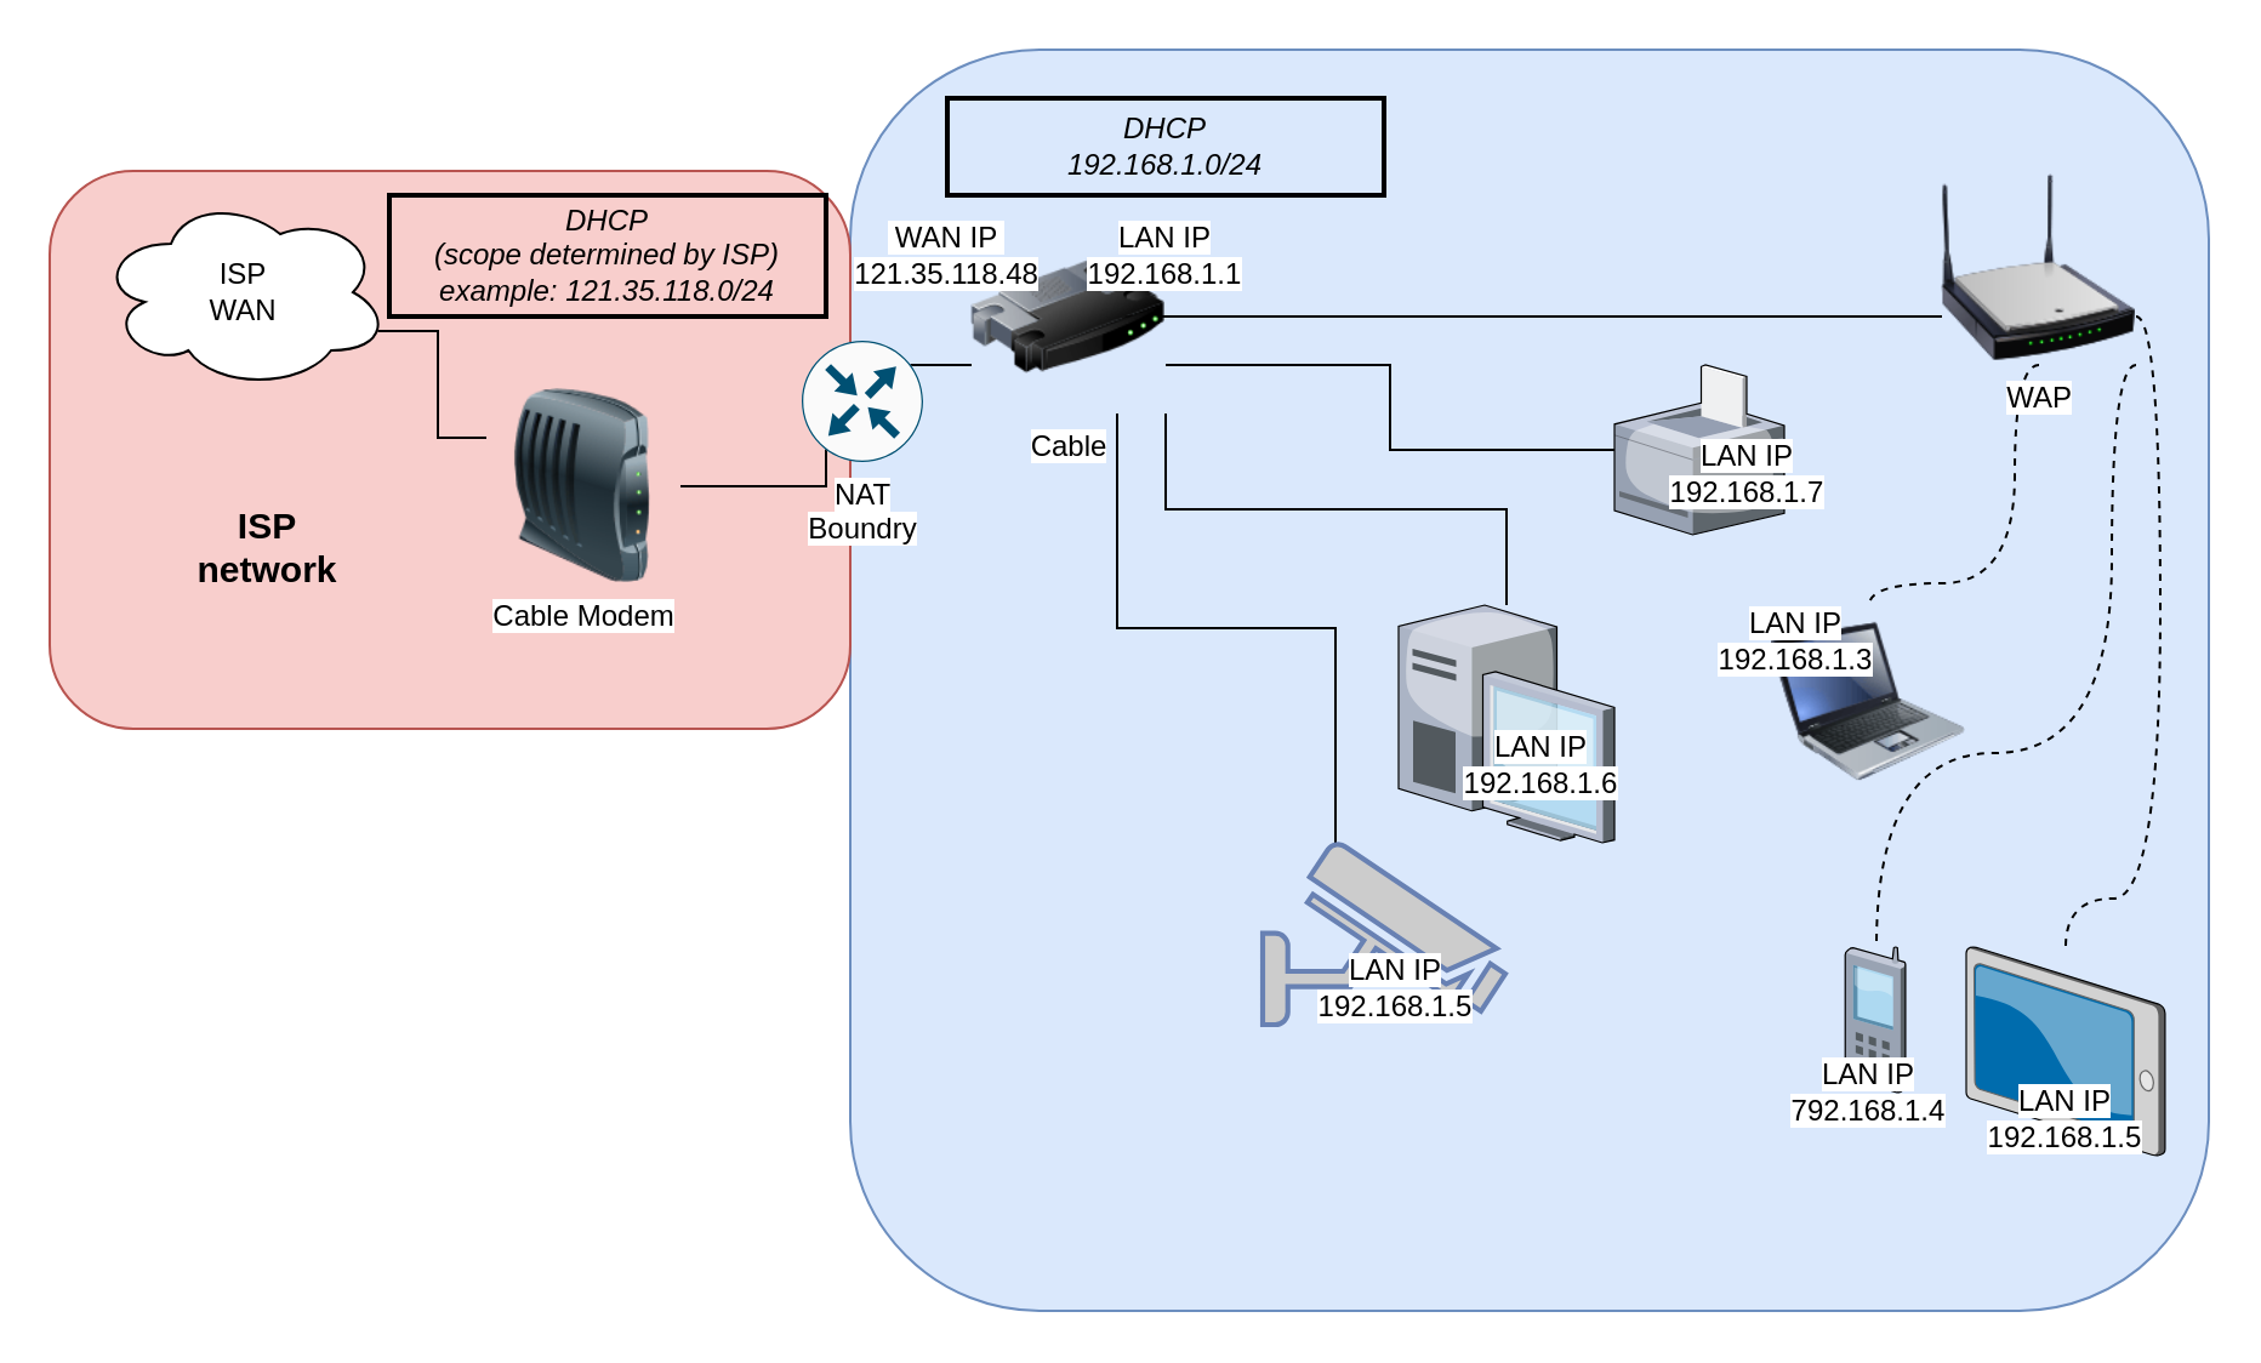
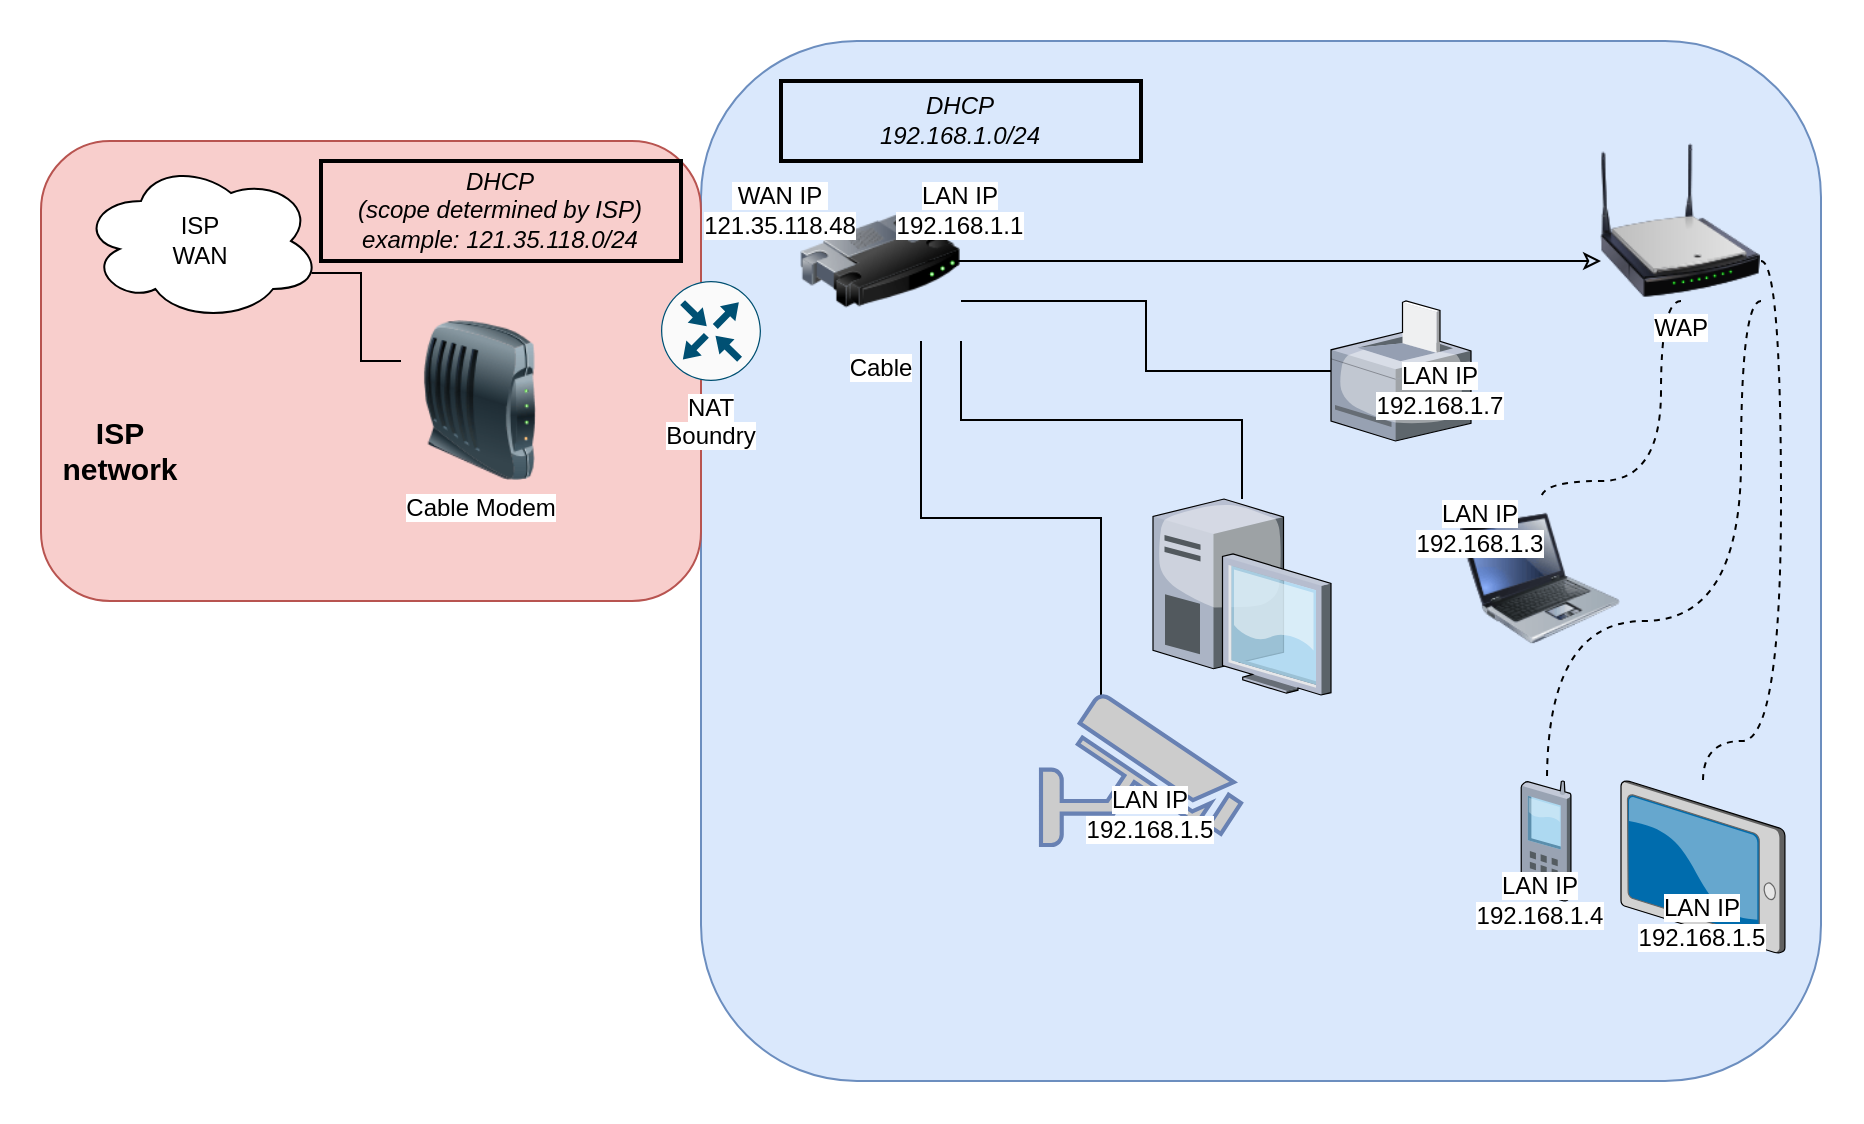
- <mxCell id="8" style="edgeStyle=orthogonalEdgeStyle;rounded=0;orthogonalLoop=1;jettySize=auto;html=1;exitX=1;exitY=0.5;exitDx=0;exitDy=0;endArrow=none;endFill=0;" parent="1" source="11" target="15" edge="1"><mxGeometry relative="1" as="geometry"><Array as="points"><mxPoint x="460" y="130" /><mxPoint x="700" y="130" /></Array></mxGeometry></mxCell>
+ <mxCell id="8" style="edgeStyle=orthogonalEdgeStyle;rounded=0;orthogonalLoop=1;jettySize=auto;html=1;exitX=1;exitY=0.5;exitDx=0;exitDy=0;endArrow=classic;endFill=0;" parent="1" source="11" target="15" edge="1"><mxGeometry relative="1" as="geometry"><Array as="points"><mxPoint x="460" y="130" /><mxPoint x="700" y="130" /></Array></mxGeometry></mxCell>
- <mxCell id="6" style="edgeStyle=orthogonalEdgeStyle;rounded=0;orthogonalLoop=1;jettySize=auto;html=1;exitX=1;exitY=0.5;exitDx=0;exitDy=0;entryX=0;entryY=0.75;entryDx=0;entryDy=0;endArrow=none;endFill=0;" parent="1" source="7" target="11" edge="1"><mxGeometry relative="1" as="geometry" /></mxCell>
- <mxCell id="25" value="&lt;b&gt;&lt;font style=&quot;font-size: 15px;&quot;&gt;ISP network&lt;/font&gt;&lt;/b&gt;" style="text;html=1;strokeColor=none;fillColor=none;align=center;verticalAlign=middle;whiteSpace=wrap;rounded=0;" parent="1" vertex="1"><mxGeometry x="80" y="210" width="60" height="30" as="geometry" /></mxCell>
+ <mxCell id="25" value="&lt;b&gt;&lt;font style=&quot;font-size: 15px;&quot;&gt;ISP network&lt;/font&gt;&lt;/b&gt;" style="text;html=1;strokeColor=none;fillColor=none;align=center;verticalAlign=middle;whiteSpace=wrap;rounded=0;" parent="1" vertex="1"><mxGeometry x="30" y="210" width="60" height="30" as="geometry" /></mxCell>
- <mxCell id="30" value="&lt;span style=&quot;background-color: rgb(255, 255, 255);&quot;&gt;LAN IP&lt;br&gt;192.168.1.6&lt;br&gt;&lt;/span&gt;" style="text;html=1;strokeColor=none;fillColor=none;align=center;verticalAlign=middle;whiteSpace=wrap;rounded=0;" parent="1" vertex="1"><mxGeometry x="605" y="300" width="60" height="30" as="geometry" /></mxCell>
- <mxCell id="33" value="&lt;span style=&quot;background-color: rgb(255, 255, 255);&quot;&gt;LAN IP&lt;br&gt;792.168.1.4&lt;br&gt;&lt;/span&gt;" style="text;html=1;strokeColor=none;fillColor=none;align=center;verticalAlign=middle;whiteSpace=wrap;rounded=0;" parent="1" vertex="1"><mxGeometry x="740" y="435" width="60" height="30" as="geometry" /></mxCell>
+ <mxCell id="33" value="&lt;span style=&quot;background-color: rgb(255, 255, 255);&quot;&gt;LAN IP&lt;br&gt;192.168.1.4&lt;br&gt;&lt;/span&gt;" style="text;html=1;strokeColor=none;fillColor=none;align=center;verticalAlign=middle;whiteSpace=wrap;rounded=0;" parent="1" vertex="1"><mxGeometry x="740" y="435" width="60" height="30" as="geometry" /></mxCell>
